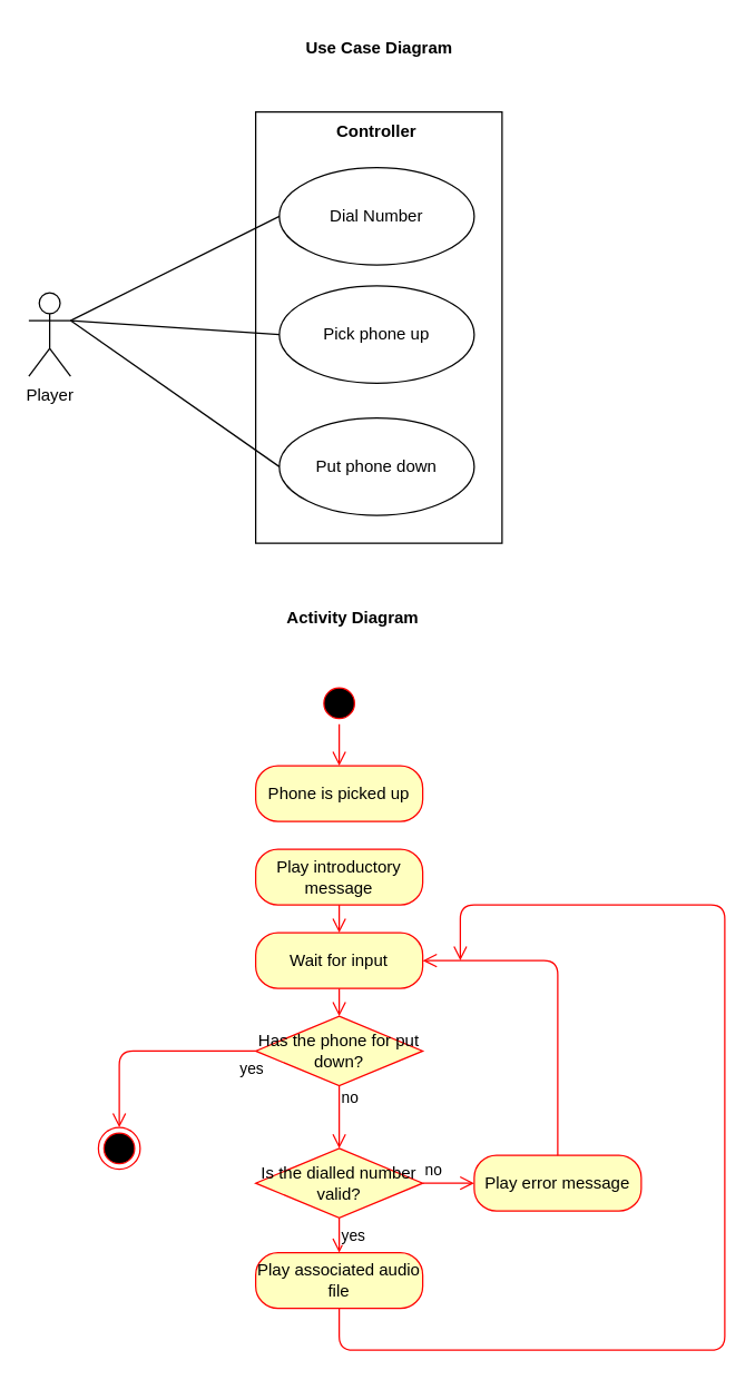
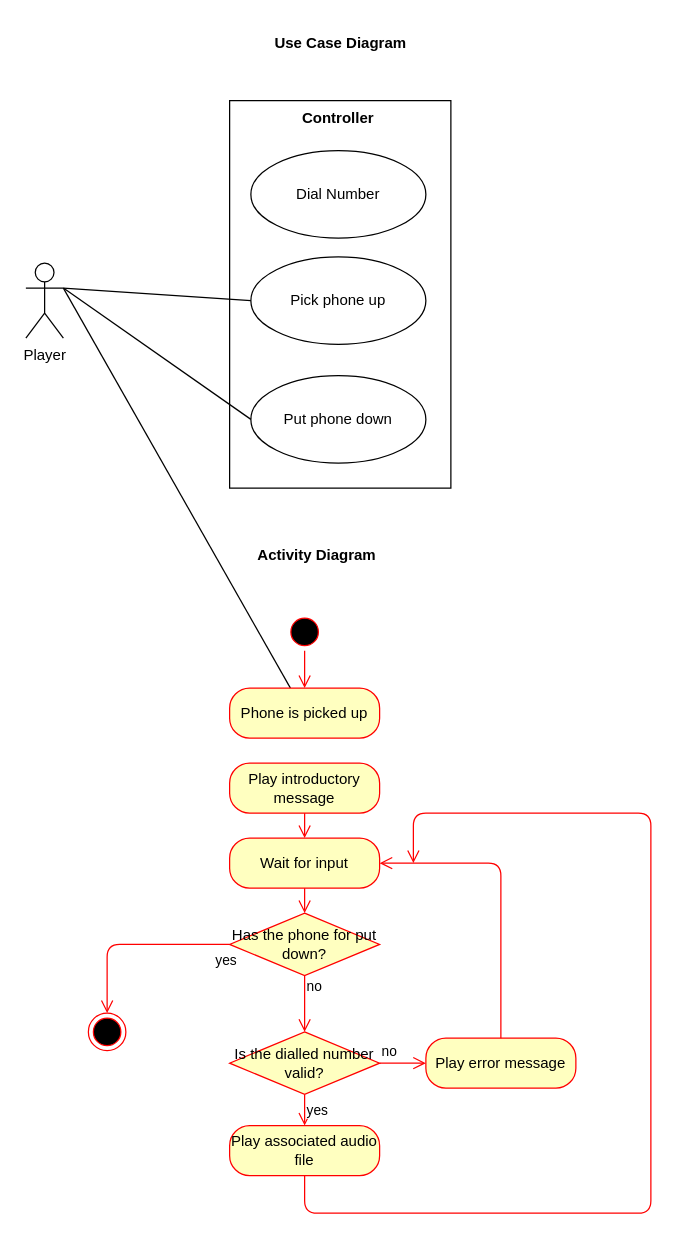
- <mxCell id="8" value="" style="endArrow=none;html=1;entryX=0;entryY=0.5;entryDx=0;entryDy=0;exitX=1;exitY=0.333;exitDx=0;exitDy=0;exitPerimeter=0;" edge="1" parent="1" source="4" target="5"><mxGeometry width="50" height="50" relative="1" as="geometry"><mxPoint x="90" y="200" as="sourcePoint" /><mxPoint x="140" y="150" as="targetPoint" /></mxGeometry></mxCell>
+ <mxCell id="8" value="" style="endArrow=none;html=1;exitX=1;exitY=0.333;exitDx=0;exitDy=0;exitPerimeter=0;" edge="1" parent="1" source="4" target="15"><mxGeometry width="50" height="50" relative="1" as="geometry"><mxPoint x="90" y="200" as="sourcePoint" /><mxPoint x="140" y="150" as="targetPoint" /></mxGeometry></mxCell>
